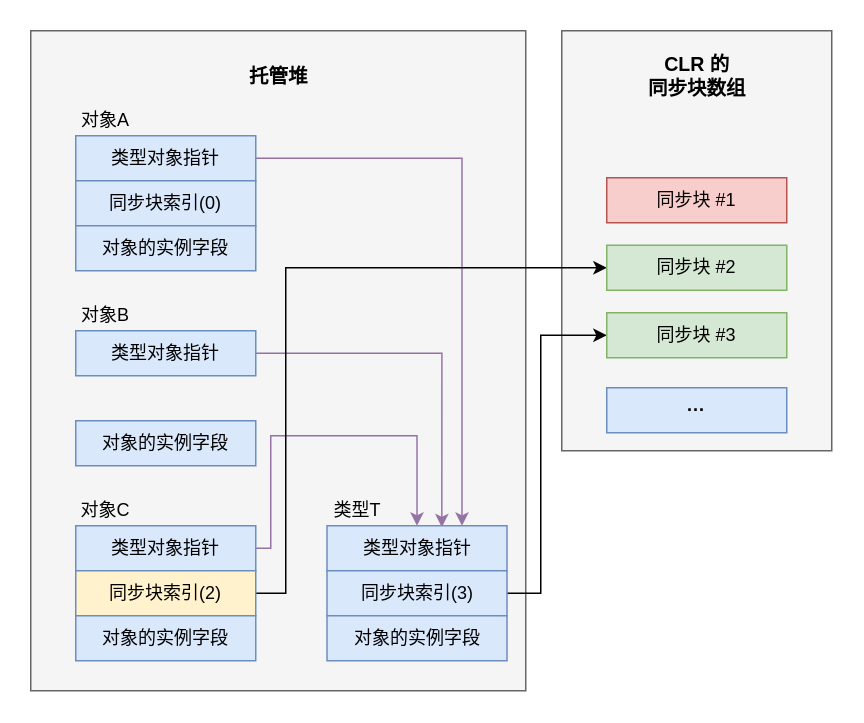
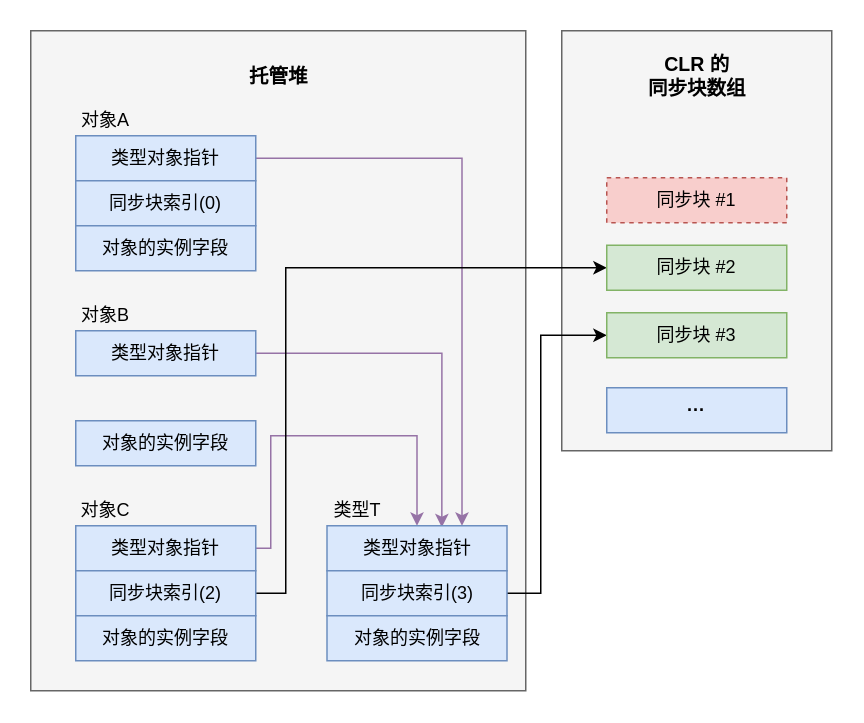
- <mxCell id="24" value="同步块 #1" style="rounded=0;whiteSpace=wrap;html=1;fillColor=#f8cecc;strokeColor=#b85450;" vertex="1" parent="1"><mxGeometry x="404" y="118" width="120" height="30" as="geometry" /></mxCell>
+ <mxCell id="24" value="同步块 #1" style="rounded=0;whiteSpace=wrap;html=1;fillColor=#f8cecc;strokeColor=#b85450;dashed=1;" vertex="1" parent="1"><mxGeometry x="404" y="118" width="120" height="30" as="geometry" /></mxCell>
- <mxCell id="14" value="同步块索引(2)" style="rounded=0;whiteSpace=wrap;html=1;fillColor=#fff2cc;strokeColor=#6c8ebf;" vertex="1" parent="1"><mxGeometry x="50" y="380" width="120" height="30" as="geometry" /></mxCell>
+ <mxCell id="14" value="同步块索引(2)" style="rounded=0;whiteSpace=wrap;html=1;fillColor=#dae8fc;strokeColor=#6c8ebf;" vertex="1" parent="1"><mxGeometry x="50" y="380" width="120" height="30" as="geometry" /></mxCell>
